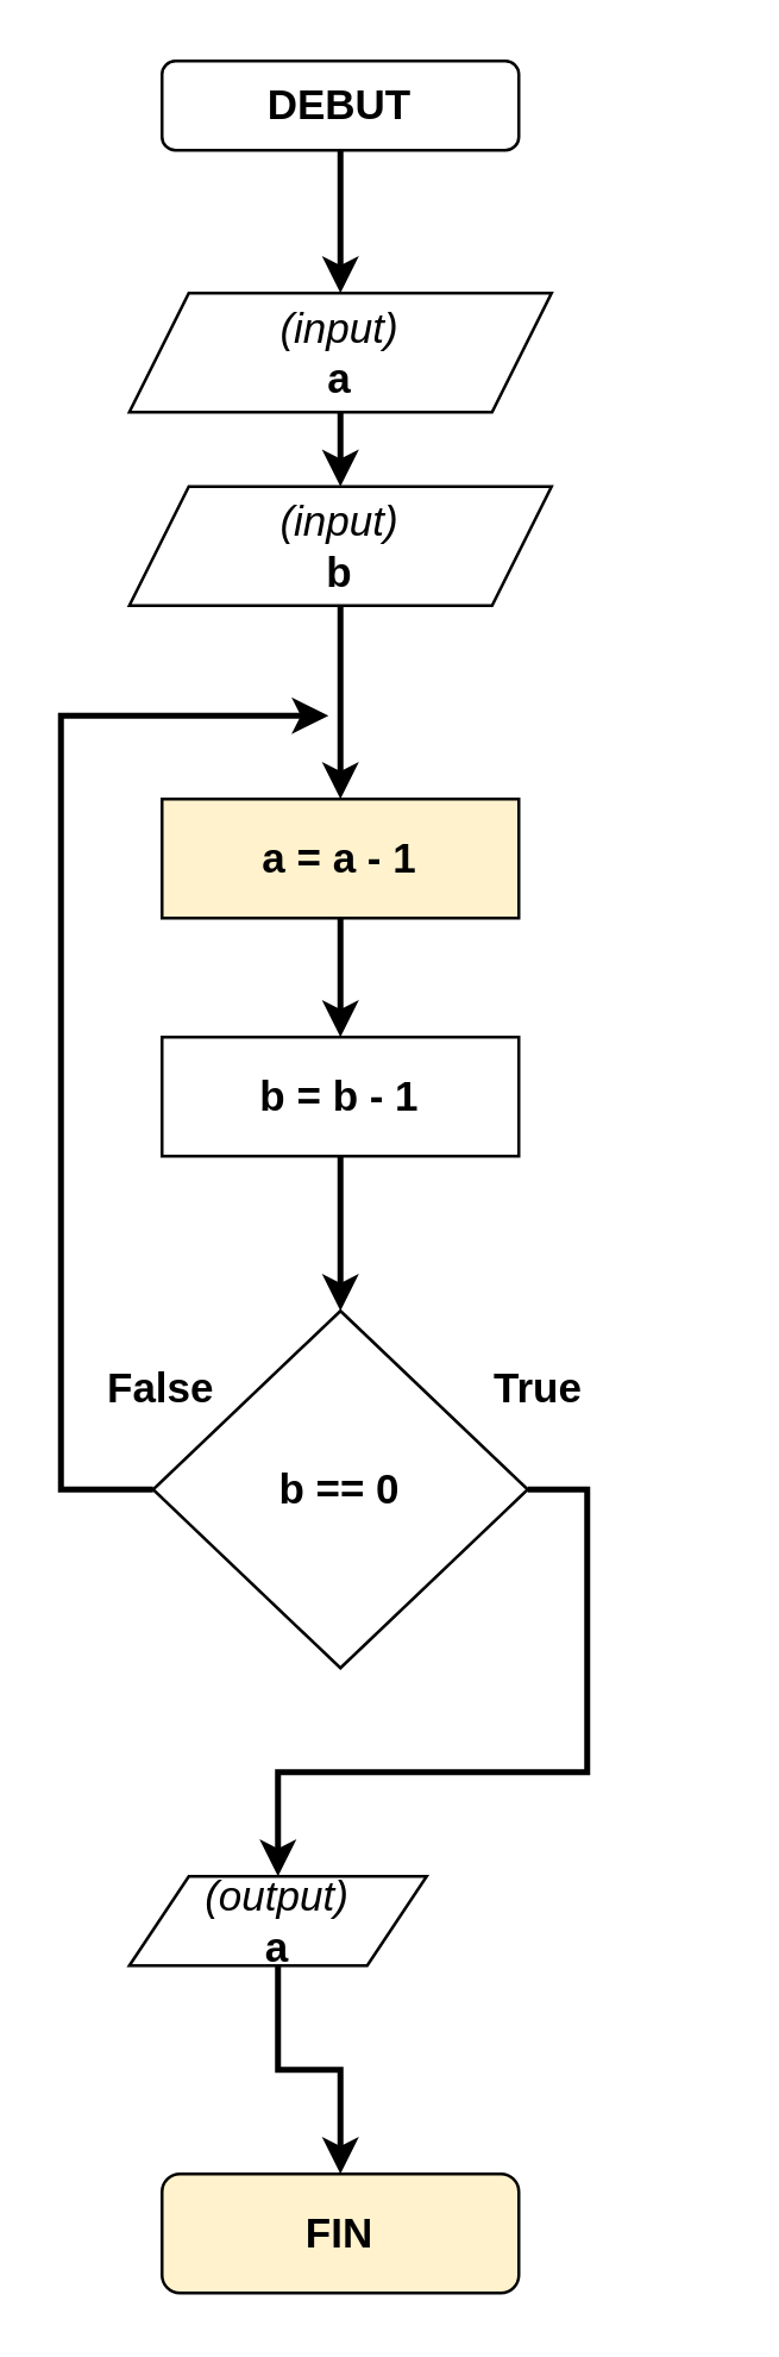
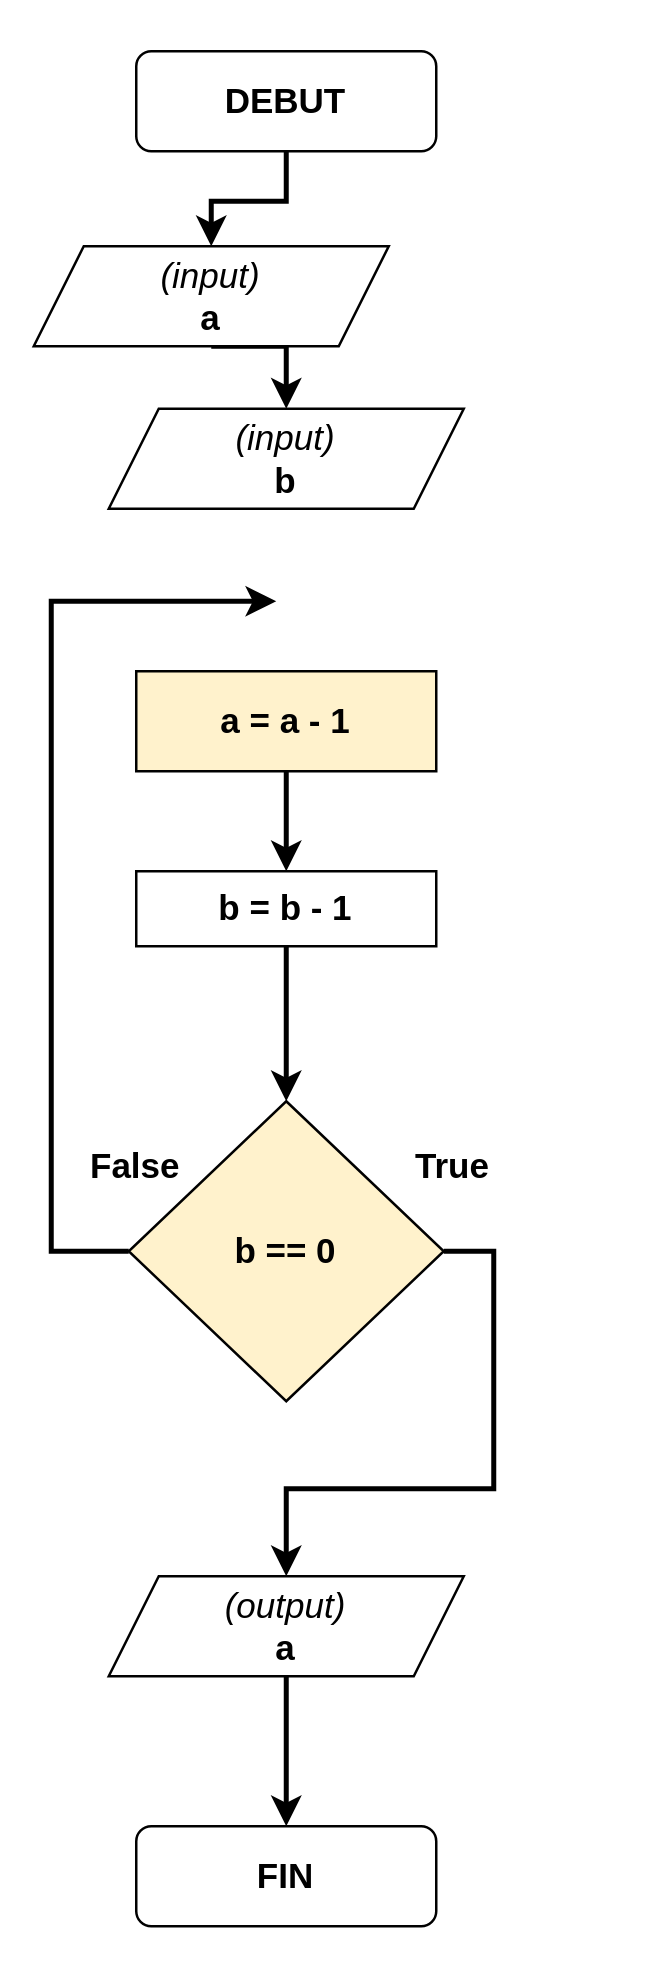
- <mxCell id="3" value="&lt;font style=&quot;font-size: 14px;&quot;&gt;&lt;b&gt;DEBUT&lt;/b&gt;&lt;/font&gt;" style="rounded=1;whiteSpace=wrap;html=1;" parent="1" vertex="1"><mxGeometry x="54" y="20" width="120" height="30" as="geometry" /></mxCell>
+ <mxCell id="3" value="&lt;font style=&quot;font-size: 14px;&quot;&gt;&lt;b&gt;DEBUT&lt;/b&gt;&lt;/font&gt;" style="rounded=1;whiteSpace=wrap;html=1;" parent="1" vertex="1"><mxGeometry x="54" y="20" width="120" height="40" as="geometry" /></mxCell>
- <mxCell id="6" value="&lt;i&gt;(input)&lt;/i&gt;&lt;br&gt;&lt;b&gt;a&lt;/b&gt;" style="shape=parallelogram;perimeter=parallelogramPerimeter;whiteSpace=wrap;html=1;fixedSize=1;fontSize=14;" parent="1" vertex="1"><mxGeometry x="43" y="98" width="142" height="40" as="geometry" /></mxCell>
+ <mxCell id="6" value="&lt;i&gt;(input)&lt;/i&gt;&lt;br&gt;&lt;b&gt;a&lt;/b&gt;" style="shape=parallelogram;perimeter=parallelogramPerimeter;whiteSpace=wrap;html=1;fixedSize=1;fontSize=14;" parent="1" vertex="1"><mxGeometry x="13" y="98" width="142" height="40" as="geometry" /></mxCell>
- <mxCell id="7" style="edgeStyle=orthogonalEdgeStyle;rounded=0;orthogonalLoop=1;jettySize=auto;html=1;exitX=0.5;exitY=1;exitDx=0;exitDy=0;strokeWidth=2;fontSize=14;" parent="1" source="8" target="10" edge="1"><mxGeometry relative="1" as="geometry" /></mxCell>
- <mxCell id="12" value="&lt;b&gt;b = b - 1&lt;/b&gt;" style="rounded=0;whiteSpace=wrap;html=1;fontSize=14;" parent="1" vertex="1"><mxGeometry x="54" y="348" width="120" height="40" as="geometry" /></mxCell>
+ <mxCell id="12" value="&lt;b&gt;b = b - 1&lt;/b&gt;" style="rounded=0;whiteSpace=wrap;html=1;fontSize=14;" parent="1" vertex="1"><mxGeometry x="54" y="348" width="120" height="30" as="geometry" /></mxCell>
- <mxCell id="14" value="&lt;b&gt;b == 0&lt;/b&gt;" style="rhombus;whiteSpace=wrap;html=1;fontSize=14;" parent="1" vertex="1"><mxGeometry x="51" y="440" width="126" height="120" as="geometry" /></mxCell>
+ <mxCell id="14" value="&lt;b&gt;b == 0&lt;/b&gt;" style="rhombus;whiteSpace=wrap;html=1;fontSize=14;fillColor=#fff2cc;" parent="1" vertex="1"><mxGeometry x="51" y="440" width="126" height="120" as="geometry" /></mxCell>
- <mxCell id="16" value="&lt;i&gt;(output)&lt;/i&gt;&lt;br&gt;&lt;b&gt;a&lt;/b&gt;" style="shape=parallelogram;perimeter=parallelogramPerimeter;whiteSpace=wrap;html=1;fixedSize=1;fontSize=14;" parent="1" vertex="1"><mxGeometry x="43" y="630" width="100" height="30" as="geometry" /></mxCell>
+ <mxCell id="16" value="&lt;i&gt;(output)&lt;/i&gt;&lt;br&gt;&lt;b&gt;a&lt;/b&gt;" style="shape=parallelogram;perimeter=parallelogramPerimeter;whiteSpace=wrap;html=1;fixedSize=1;fontSize=14;" parent="1" vertex="1"><mxGeometry x="43" y="630" width="142" height="40" as="geometry" /></mxCell>
- <mxCell id="4" value="&lt;font style=&quot;font-size: 14px;&quot;&gt;&lt;b&gt;FIN&lt;/b&gt;&lt;/font&gt;" style="rounded=1;whiteSpace=wrap;html=1;fillColor=#fff2cc;" parent="1" vertex="1"><mxGeometry x="54" y="730" width="120" height="40" as="geometry" /></mxCell>
+ <mxCell id="4" value="&lt;font style=&quot;font-size: 14px;&quot;&gt;&lt;b&gt;FIN&lt;/b&gt;&lt;/font&gt;" style="rounded=1;whiteSpace=wrap;html=1;" parent="1" vertex="1"><mxGeometry x="54" y="730" width="120" height="40" as="geometry" /></mxCell>
